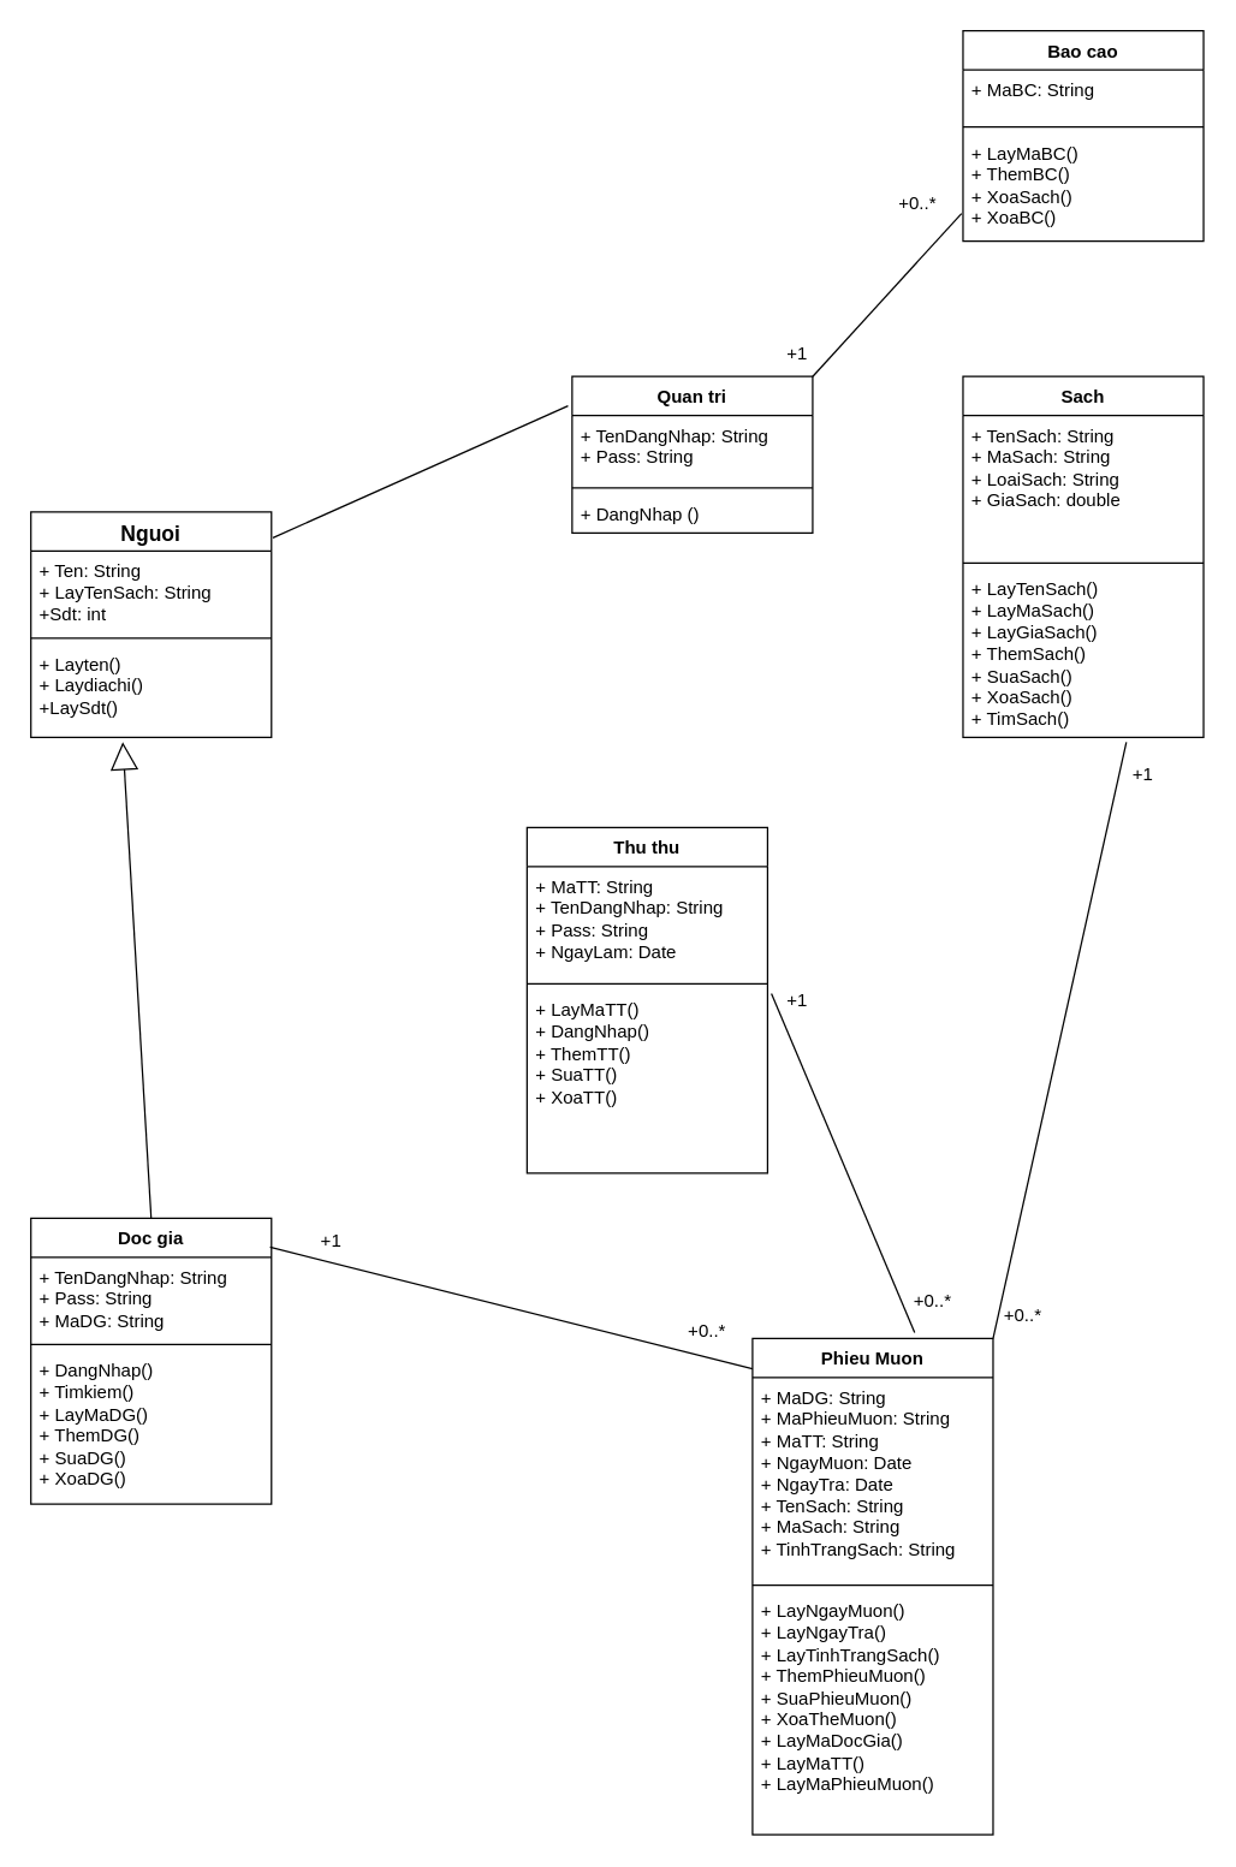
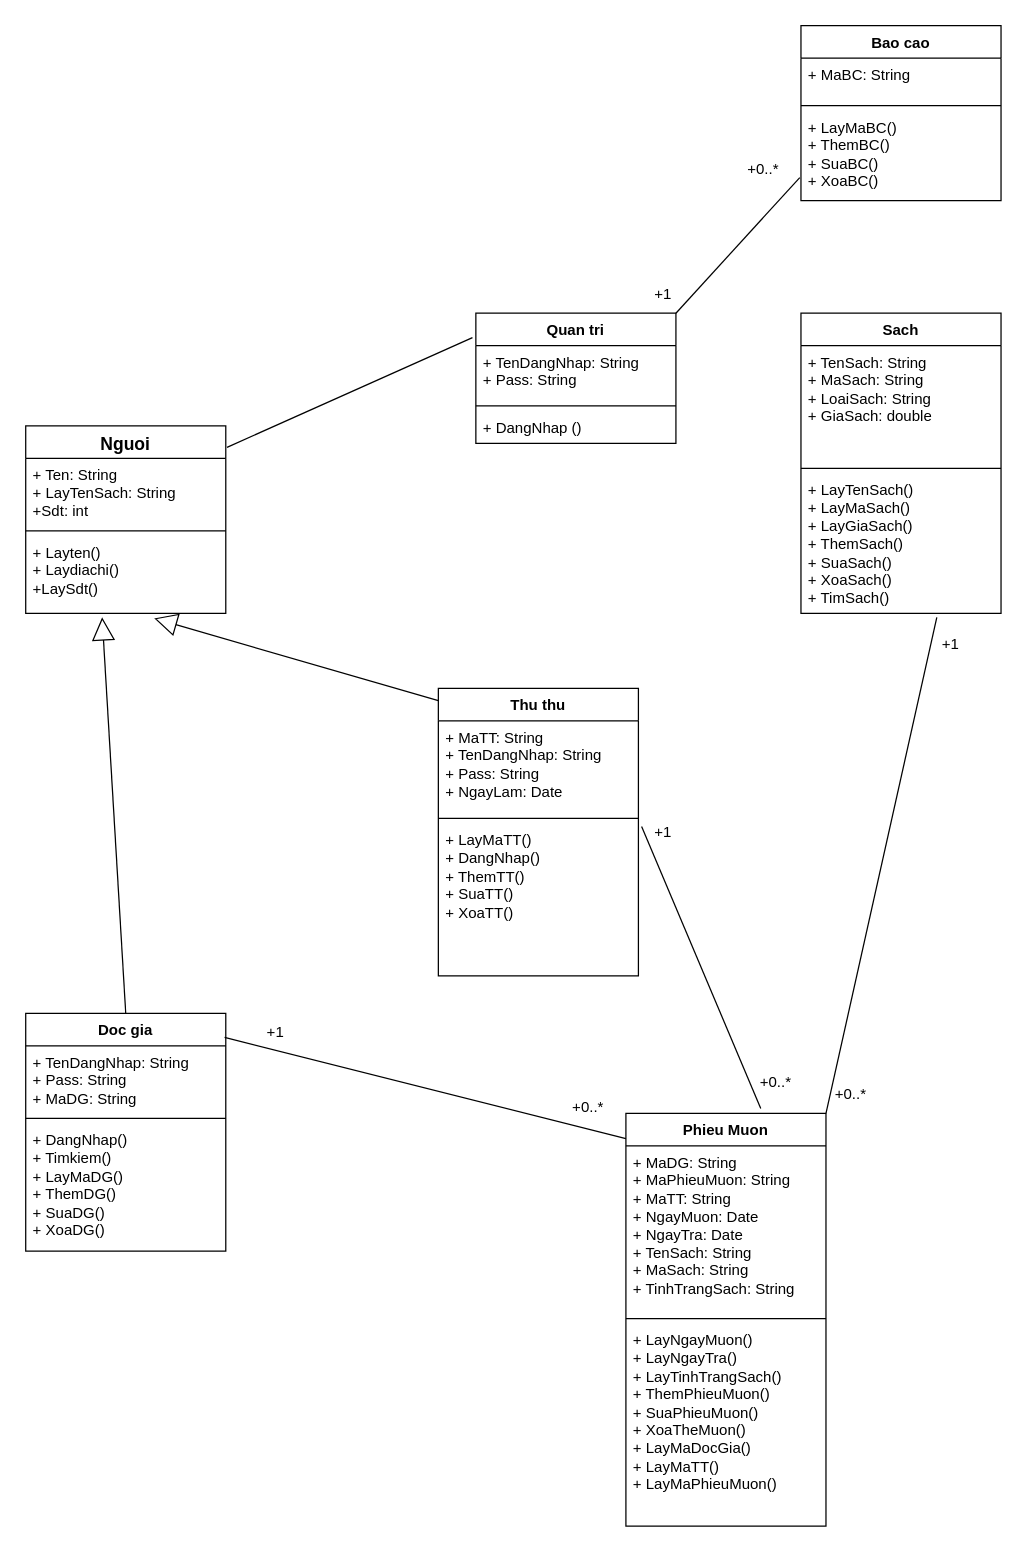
- <mxCell id="41" value="+ LayMaBC()&lt;div&gt;+ ThemBC()&lt;/div&gt;&lt;div&gt;+ XoaSach()&lt;/div&gt;&lt;div&gt;+ XoaBC()&lt;/div&gt;" style="text;strokeColor=none;fillColor=none;align=left;verticalAlign=top;spacingLeft=4;spacingRight=4;overflow=hidden;rotatable=0;points=[[0,0.5],[1,0.5]];portConstraint=eastwest;whiteSpace=wrap;html=1;" vertex="1" parent="38"><mxGeometry y="68" width="160" height="72" as="geometry" /></mxCell>
+ <mxCell id="41" value="+ LayMaBC()&lt;div&gt;+ ThemBC()&lt;/div&gt;&lt;div&gt;+ SuaBC()&lt;/div&gt;&lt;div&gt;+ XoaBC()&lt;/div&gt;" style="text;strokeColor=none;fillColor=none;align=left;verticalAlign=top;spacingLeft=4;spacingRight=4;overflow=hidden;rotatable=0;points=[[0,0.5],[1,0.5]];portConstraint=eastwest;whiteSpace=wrap;html=1;" vertex="1" parent="38"><mxGeometry y="68" width="160" height="72" as="geometry" /></mxCell>
+ <mxCell id="28" value="" style="endArrow=block;endSize=16;endFill=0;html=1;rounded=0;exitX=0;exitY=0.043;exitDx=0;exitDy=0;exitPerimeter=0;entryX=0.642;entryY=1.065;entryDx=0;entryDy=0;entryPerimeter=0;" edge="1" parent="1" source="14" target="5"><mxGeometry y="30" width="160" relative="1" as="geometry"><mxPoint x="304" y="809" as="sourcePoint" /><mxPoint x="160" y="660" as="targetPoint" /><mxPoint as="offset" /></mxGeometry></mxCell>
